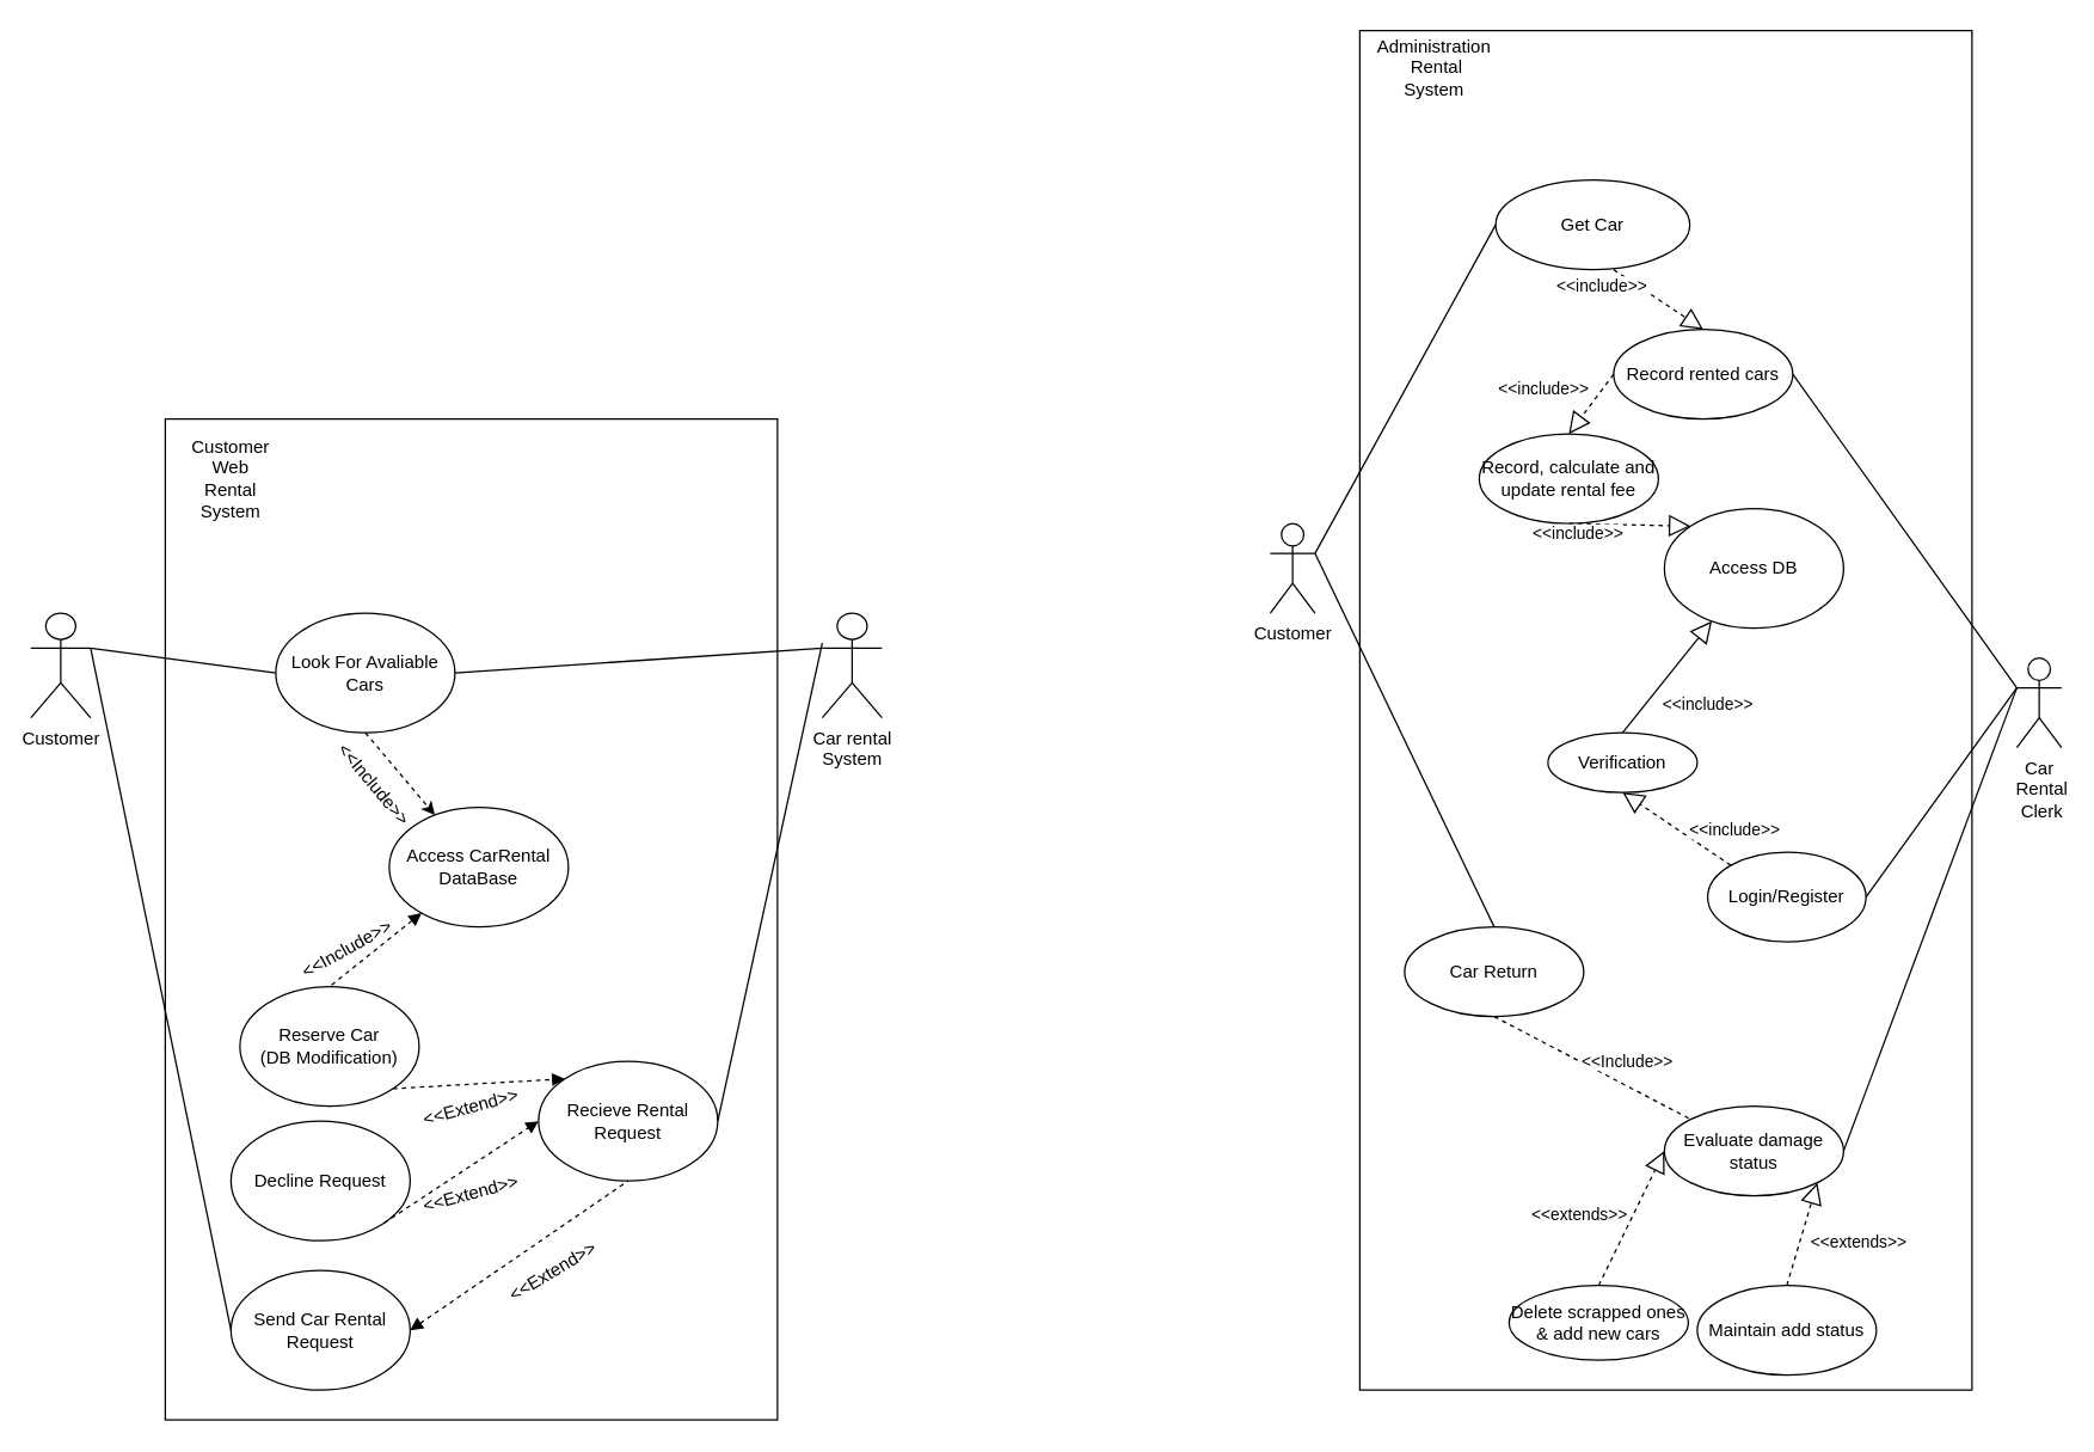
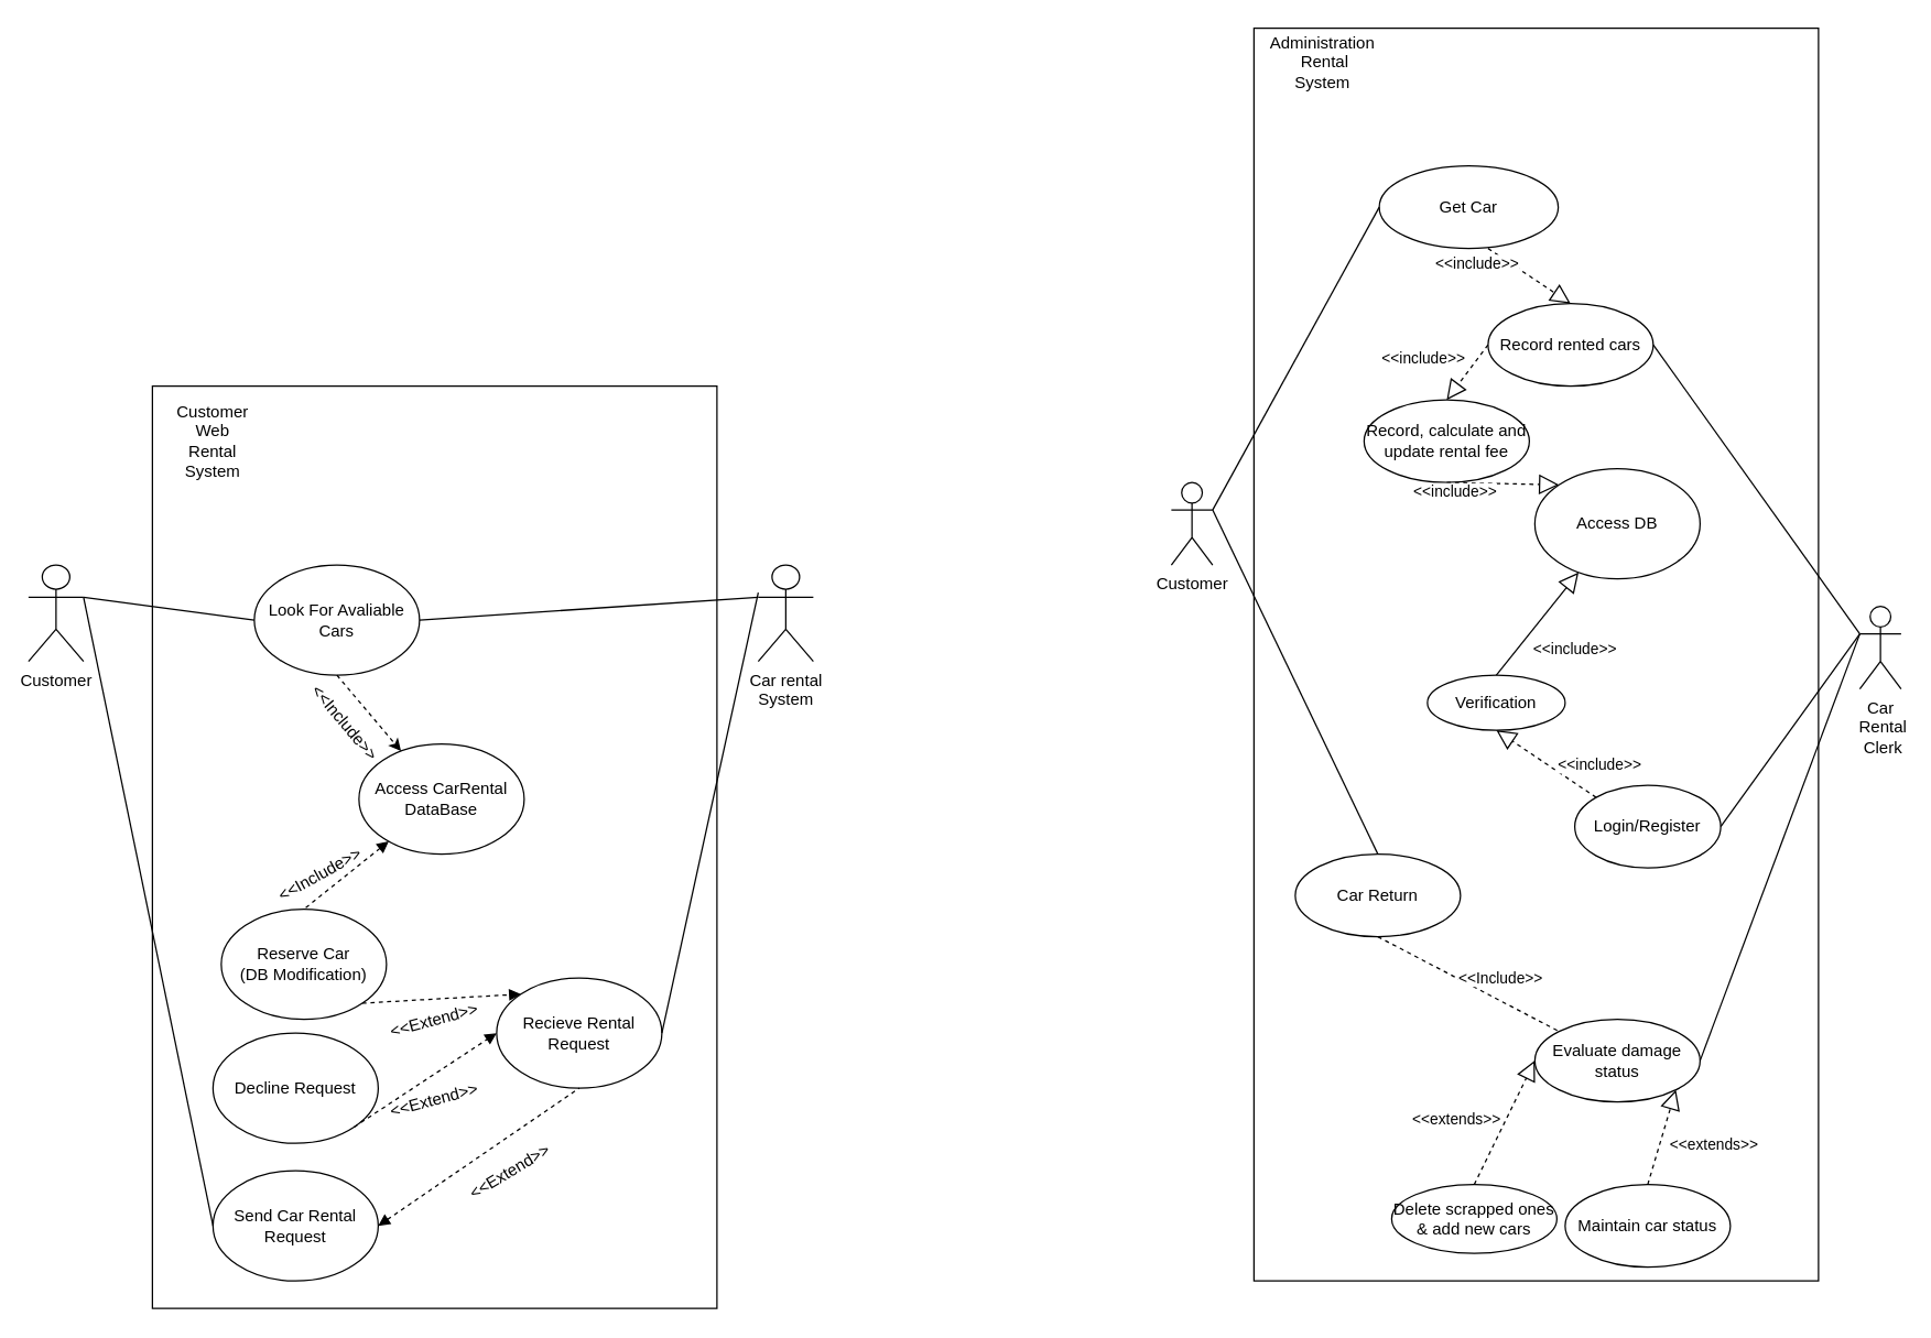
- <mxCell id="16" value="Maintain add status" style="ellipse;whiteSpace=wrap;html=1;" vertex="1" parent="1"><mxGeometry x="1136" y="860" width="120" height="60" as="geometry" /></mxCell>
+ <mxCell id="16" value="Maintain car status" style="ellipse;whiteSpace=wrap;html=1;" vertex="1" parent="1"><mxGeometry x="1136" y="860" width="120" height="60" as="geometry" /></mxCell>
